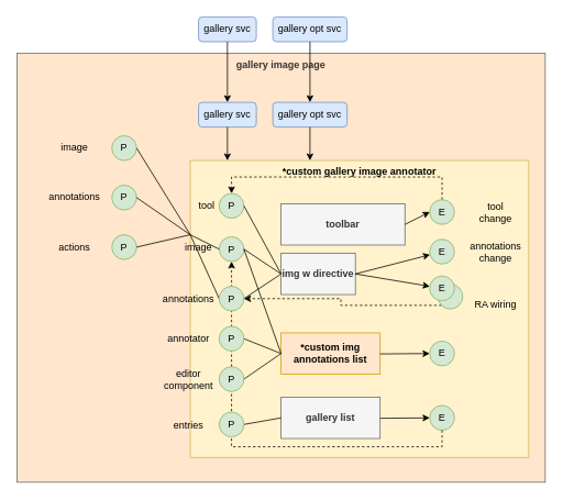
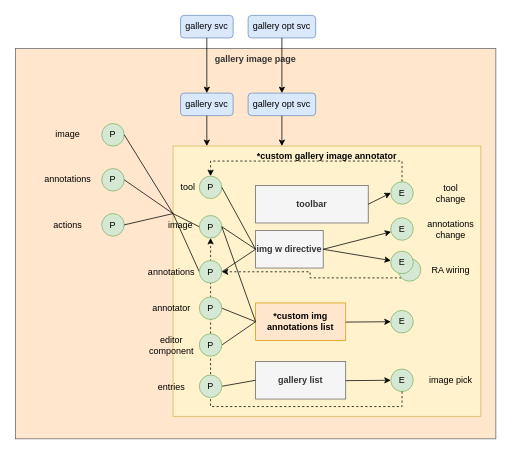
- <mxCell id="45" value="RA wiring" style="text;html=1;align=center;verticalAlign=middle;whiteSpace=wrap;rounded=0;" parent="1" vertex="1"><mxGeometry x="570" y="354" width="60" height="30" as="geometry" /></mxCell>
+ <mxCell id="45" value="RA wiring" style="text;html=1;align=center;verticalAlign=middle;whiteSpace=wrap;rounded=0;" parent="1" vertex="1"><mxGeometry x="570" y="344" width="60" height="30" as="geometry" /></mxCell>
+ <mxCell id="59" value="image pick" style="text;html=1;align=center;verticalAlign=middle;whiteSpace=wrap;rounded=0;" parent="1" vertex="1"><mxGeometry x="570" y="491" width="60" height="30" as="geometry" /></mxCell>
